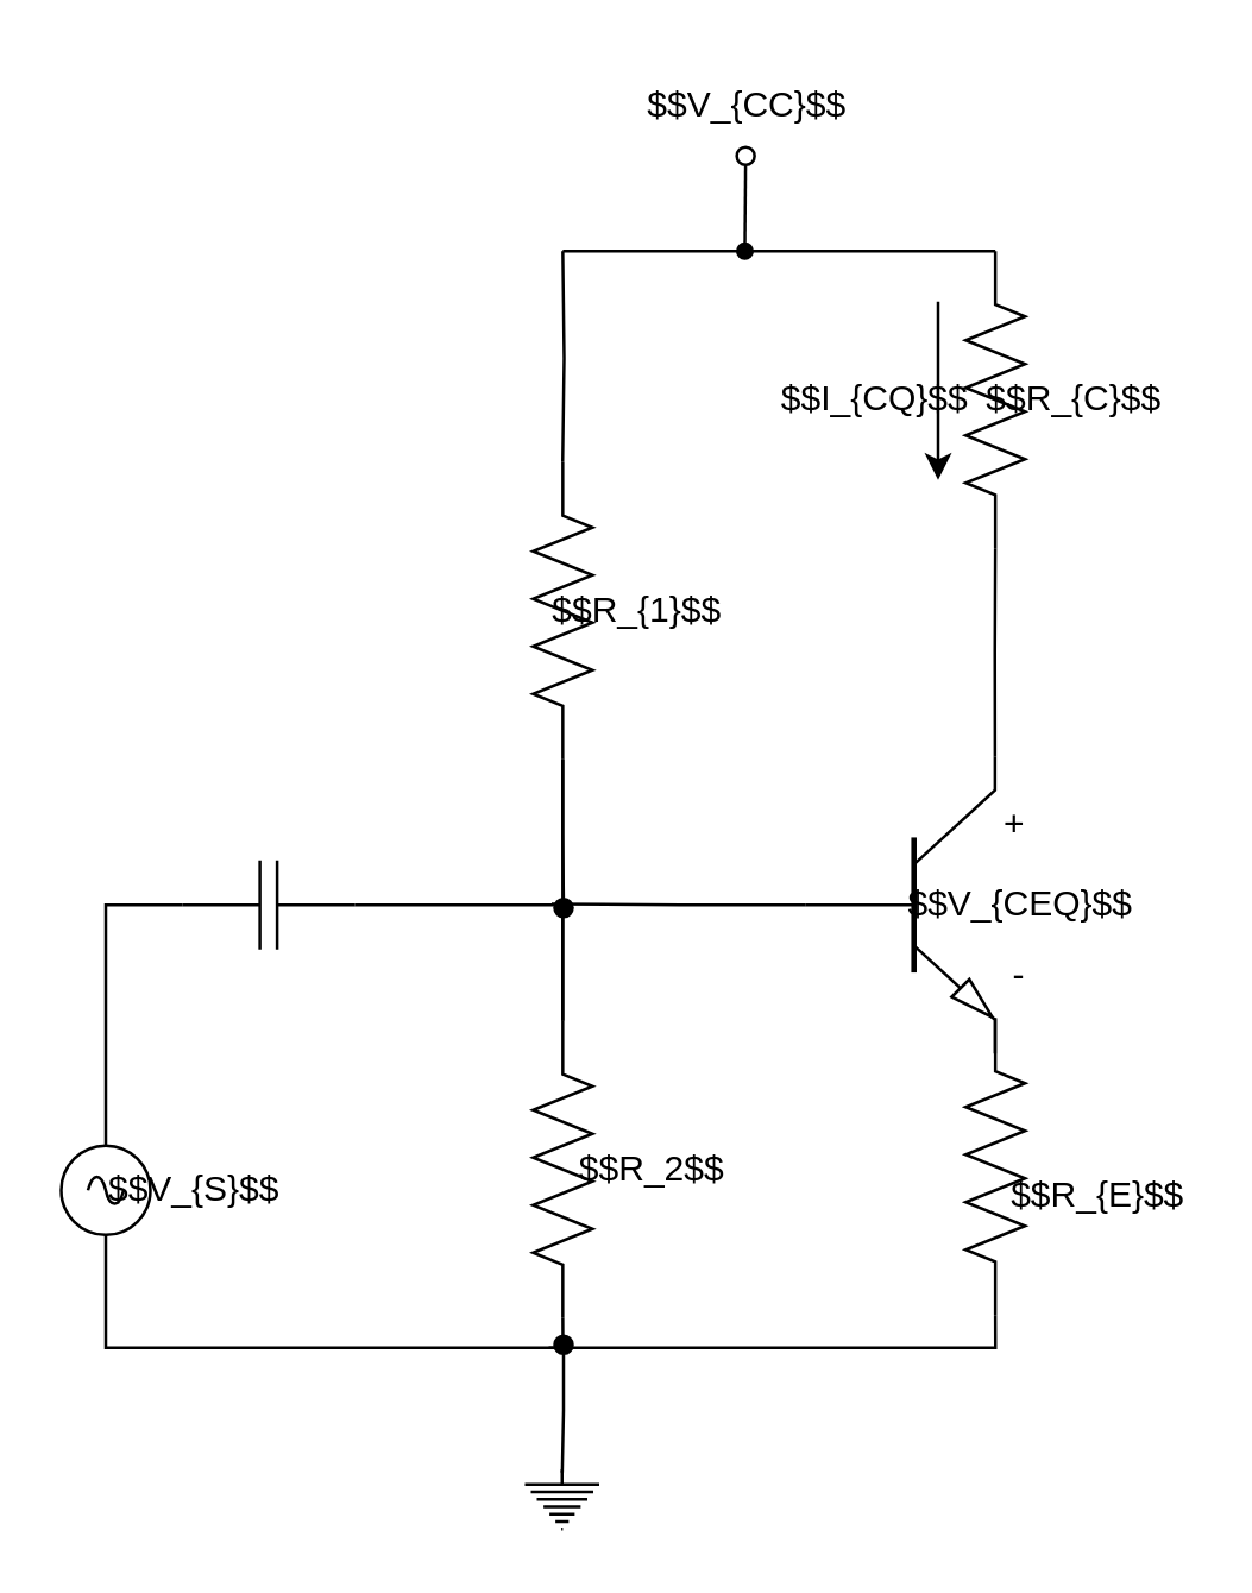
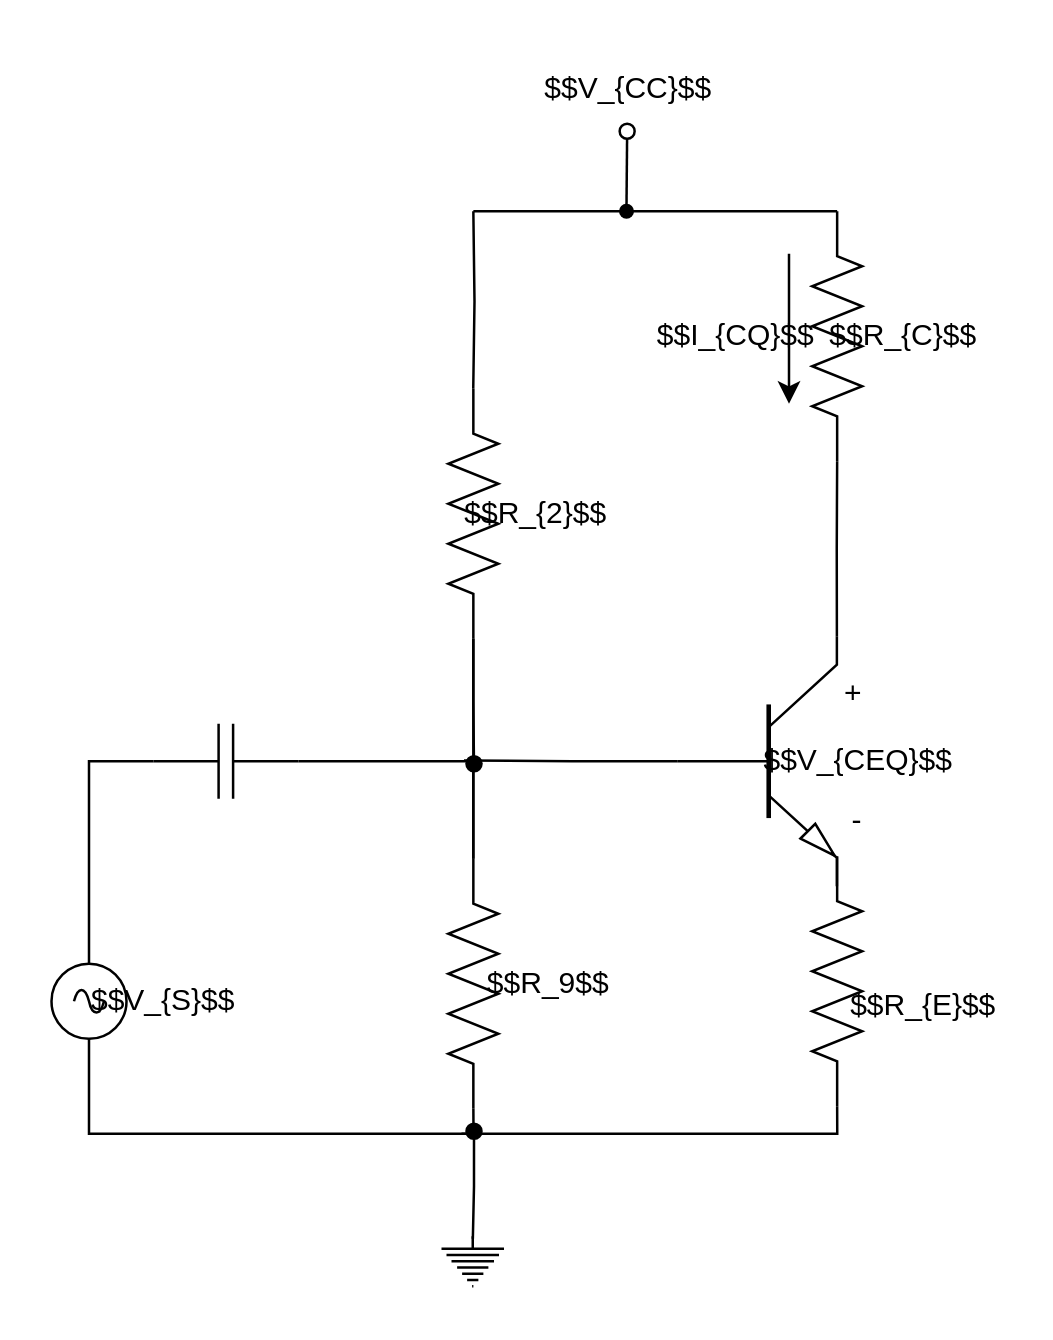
- <mxCell id="31" value="$$R_{1}$$" style="text;html=1;strokeColor=none;fillColor=none;align=center;verticalAlign=middle;whiteSpace=wrap;rounded=0;" vertex="1" parent="1"><mxGeometry x="183.74" y="190" width="60" height="30" as="geometry" /></mxCell>
+ <mxCell id="31" value="$$R_{2}$$" style="text;html=1;strokeColor=none;fillColor=none;align=center;verticalAlign=middle;whiteSpace=wrap;rounded=0;" vertex="1" parent="1"><mxGeometry x="183.74" y="190" width="60" height="30" as="geometry" /></mxCell>
- <mxCell id="32" value="$$R_2$$" style="text;html=1;strokeColor=none;fillColor=none;align=center;verticalAlign=middle;whiteSpace=wrap;rounded=0;" vertex="1" parent="1"><mxGeometry x="189" y="378" width="60" height="30" as="geometry" /></mxCell>
+ <mxCell id="32" value="$$R_9$$" style="text;html=1;strokeColor=none;fillColor=none;align=center;verticalAlign=middle;whiteSpace=wrap;rounded=0;" vertex="1" parent="1"><mxGeometry x="189" y="378" width="60" height="30" as="geometry" /></mxCell>
